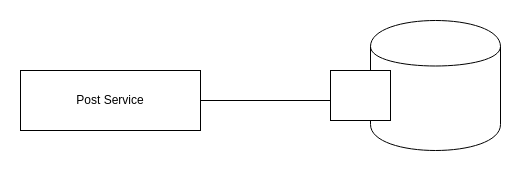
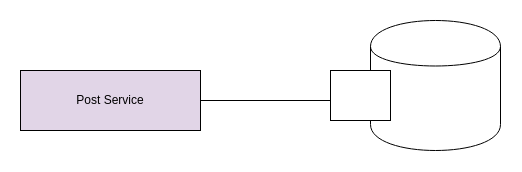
- <mxCell id="3" value="Post Service" style="rounded=0;whiteSpace=wrap;html=1;" vertex="1" parent="1"><mxGeometry x="20" y="70" width="180" height="60" as="geometry" /></mxCell>
+ <mxCell id="3" value="Post Service" style="rounded=0;whiteSpace=wrap;html=1;fillColor=#e1d5e7;" vertex="1" parent="1"><mxGeometry x="20" y="70" width="180" height="60" as="geometry" /></mxCell>
